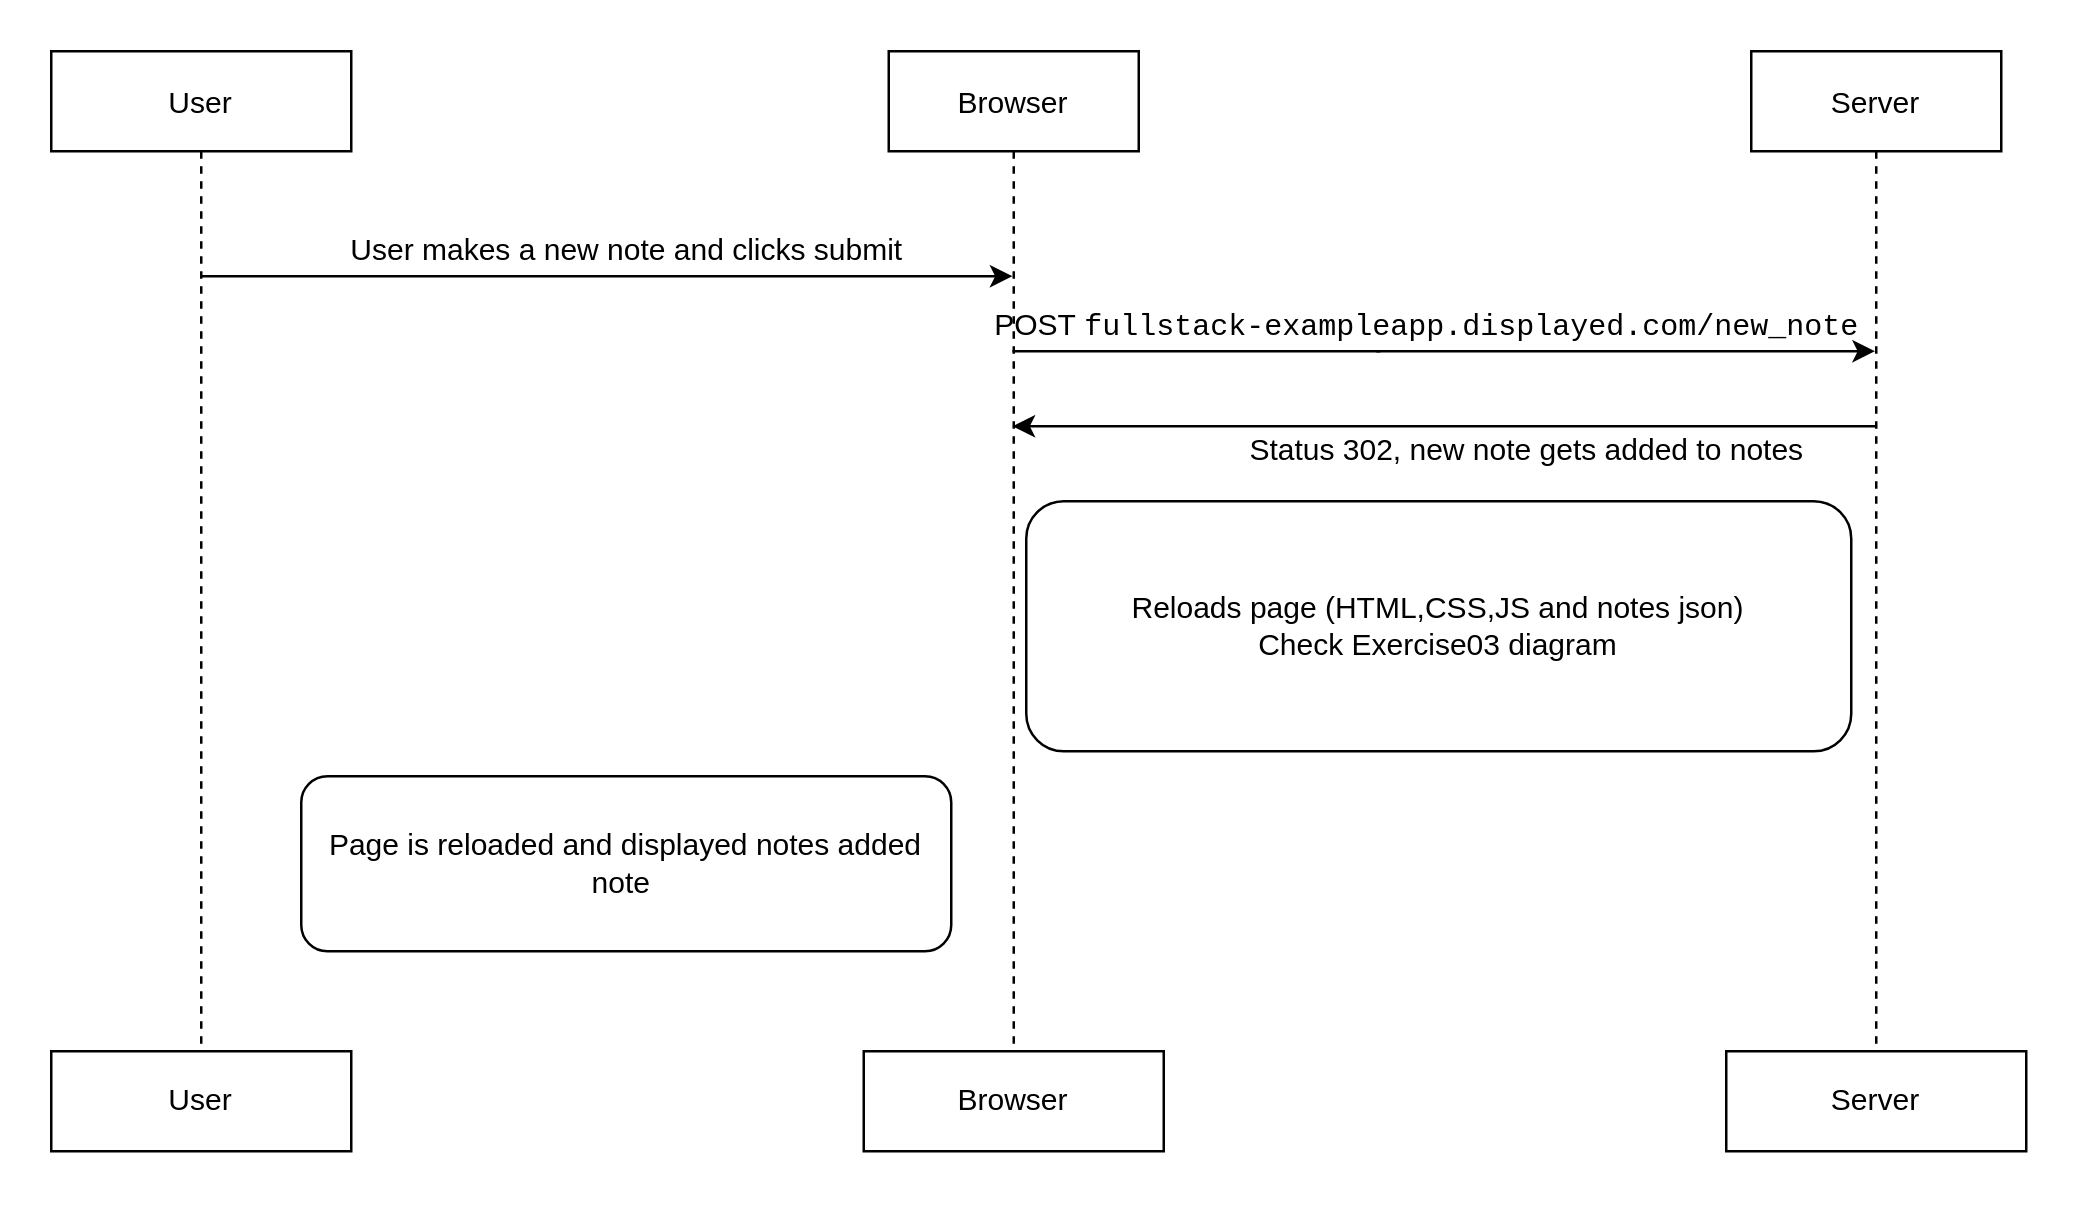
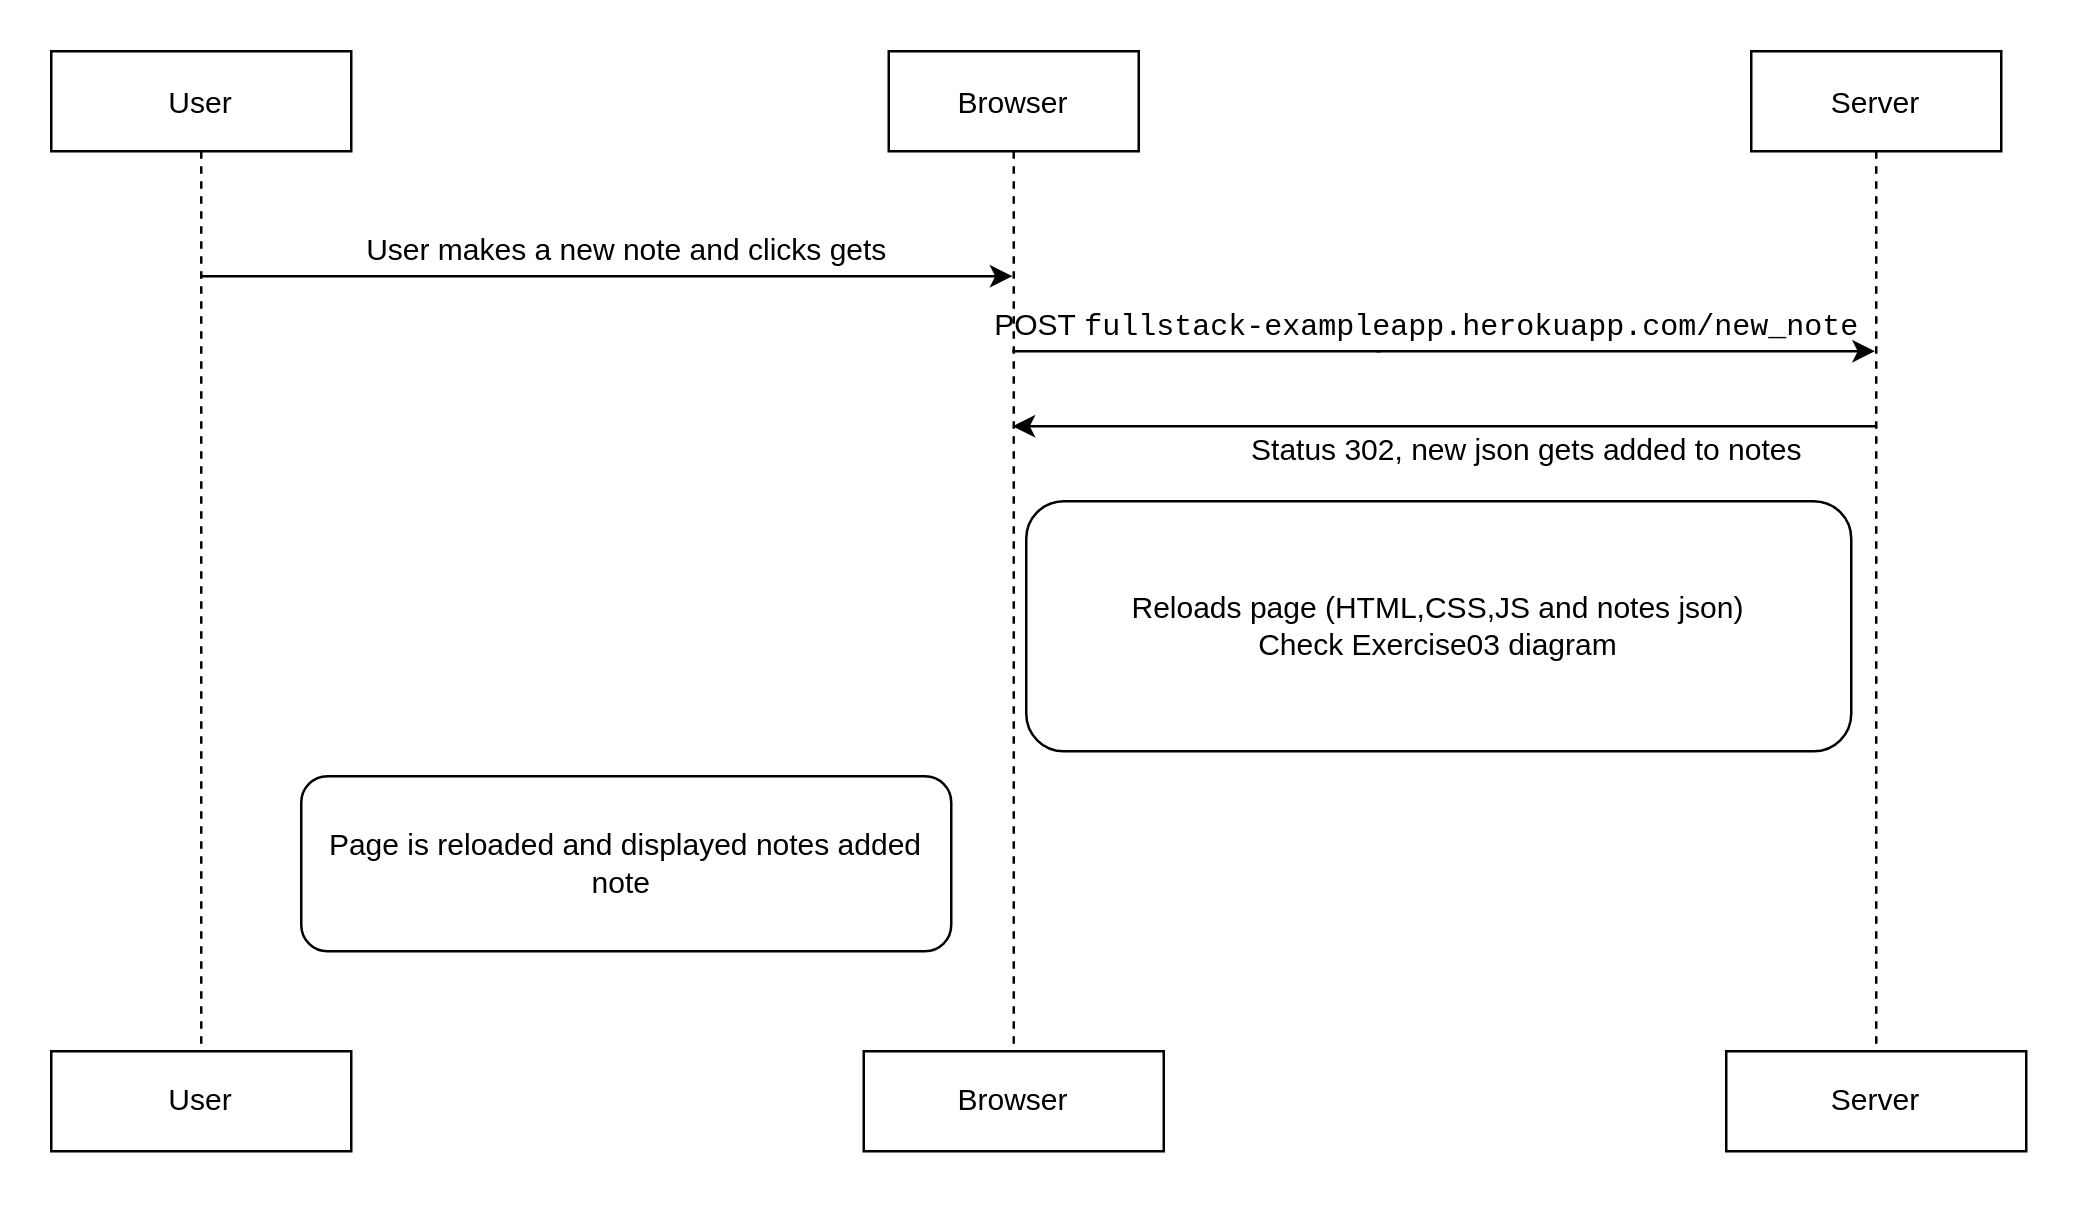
- <mxCell id="6" value="User makes a new note and clicks submit" style="text;html=1;align=center;verticalAlign=middle;resizable=0;points=[];autosize=1;strokeColor=none;fillColor=none;" vertex="1" parent="1"><mxGeometry x="130" y="90" width="240" height="20" as="geometry" /></mxCell>
+ <mxCell id="6" value="User makes a new note and clicks gets" style="text;html=1;align=center;verticalAlign=middle;resizable=0;points=[];autosize=1;strokeColor=none;fillColor=none;" vertex="1" parent="1"><mxGeometry x="130" y="90" width="240" height="20" as="geometry" /></mxCell>
- <mxCell id="8" value="POST&amp;nbsp;&lt;span style=&quot;font-family: &amp;#34;consolas&amp;#34; , &amp;#34;lucida console&amp;#34; , &amp;#34;courier new&amp;#34; , monospace ; text-align: left&quot;&gt;fullstack-exampleapp.displayed.com/new_note&lt;/span&gt;" style="text;html=1;align=center;verticalAlign=middle;resizable=0;points=[];autosize=1;strokeColor=none;fillColor=none;" vertex="1" parent="1"><mxGeometry x="405" y="120" width="330" height="20" as="geometry" /></mxCell>
+ <mxCell id="8" value="POST&amp;nbsp;&lt;span style=&quot;font-family: &amp;#34;consolas&amp;#34; , &amp;#34;lucida console&amp;#34; , &amp;#34;courier new&amp;#34; , monospace ; text-align: left&quot;&gt;fullstack-exampleapp.herokuapp.com/new_note&lt;/span&gt;" style="text;html=1;align=center;verticalAlign=middle;resizable=0;points=[];autosize=1;strokeColor=none;fillColor=none;" vertex="1" parent="1"><mxGeometry x="405" y="120" width="330" height="20" as="geometry" /></mxCell>
- <mxCell id="11" value="Status 302, new note gets added to notes" style="text;html=1;align=center;verticalAlign=middle;resizable=0;points=[];autosize=1;strokeColor=none;fillColor=none;fontColor=#000000;" vertex="1" parent="1"><mxGeometry x="490" y="170" width="240" height="20" as="geometry" /></mxCell>
+ <mxCell id="11" value="Status 302, new json gets added to notes" style="text;html=1;align=center;verticalAlign=middle;resizable=0;points=[];autosize=1;strokeColor=none;fillColor=none;fontColor=#000000;" vertex="1" parent="1"><mxGeometry x="490" y="170" width="240" height="20" as="geometry" /></mxCell>
